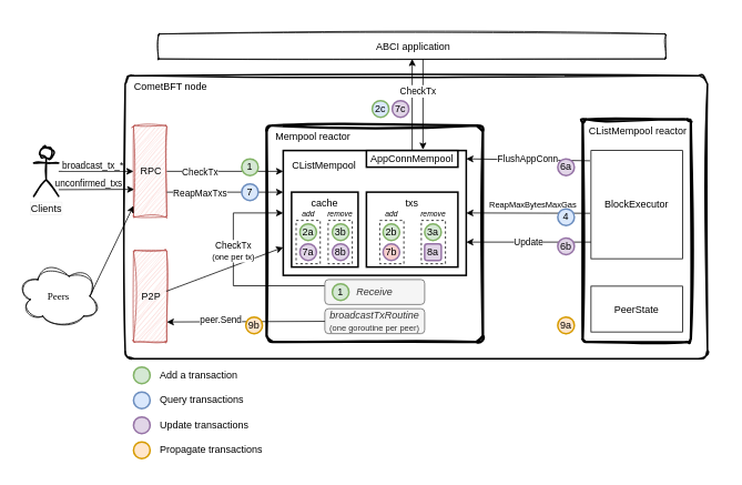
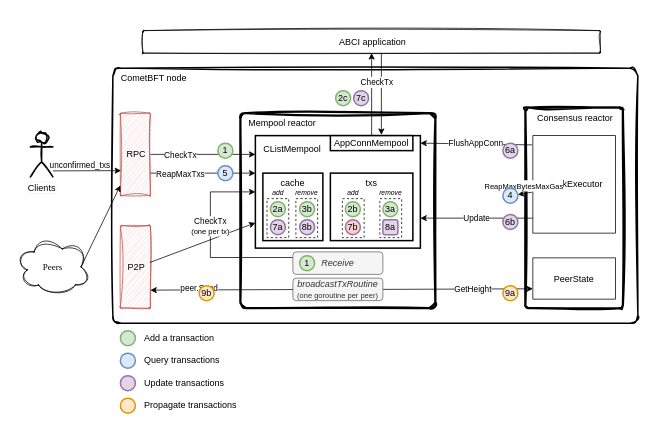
- <mxCell id="21" value="2c" style="ellipse;whiteSpace=wrap;html=1;aspect=fixed;sketch=0;strokeWidth=2;fontSize=12;fillColor=#dae8fc;strokeColor=#82b366;fontStyle=0;fontColor=#000000;" parent="20" vertex="1"><mxGeometry width="20" height="20" as="geometry" /></mxCell>
+ <mxCell id="21" value="2c" style="ellipse;whiteSpace=wrap;html=1;aspect=fixed;sketch=0;strokeWidth=2;fontSize=12;fillColor=#d5e8d4;strokeColor=#82b366;fontStyle=0;fontColor=#000000;" parent="20" vertex="1"><mxGeometry width="20" height="20" as="geometry" /></mxCell>
- <mxCell id="6" value="CListMempool reactor" style="rounded=1;whiteSpace=wrap;html=1;align=center;arcSize=3;verticalAlign=top;spacingLeft=3;fontSize=12;sketch=1;curveFitting=1;jiggle=2;strokeWidth=3;" parent="1" vertex="1"><mxGeometry x="700" y="142.5" width="130" height="267.5" as="geometry" /></mxCell>
+ <mxCell id="6" value="Consensus reactor" style="rounded=1;whiteSpace=wrap;html=1;align=center;arcSize=3;verticalAlign=top;spacingLeft=3;fontSize=12;sketch=1;curveFitting=1;jiggle=2;strokeWidth=3;" parent="1" vertex="1"><mxGeometry x="700" y="142.5" width="130" height="267.5" as="geometry" /></mxCell>
- <mxCell id="14" style="edgeStyle=none;html=1;" parent="1" source="18" target="10" edge="1"><mxGeometry relative="1" as="geometry" /></mxCell>
- <mxCell id="15" value="broadcast_tx_*" style="edgeLabel;html=1;align=center;verticalAlign=middle;resizable=0;points=[];" parent="14" vertex="1" connectable="0"><mxGeometry x="-0.435" y="1" relative="1" as="geometry"><mxPoint x="15" y="-7" as="offset" /></mxGeometry></mxCell>
- <mxCell id="49" value="&lt;font color=&quot;#000000&quot;&gt;7&lt;/font&gt;" style="ellipse;whiteSpace=wrap;html=1;aspect=fixed;sketch=0;strokeWidth=2;fontSize=12;fillColor=#dae8fc;strokeColor=#6c8ebf;fontStyle=0" vertex="1" parent="48"><mxGeometry width="20" height="20" as="geometry" /></mxCell>
+ <mxCell id="49" value="&lt;font color=&quot;#000000&quot;&gt;5&lt;/font&gt;" style="ellipse;whiteSpace=wrap;html=1;aspect=fixed;sketch=0;strokeWidth=2;fontSize=12;fillColor=#dae8fc;strokeColor=#6c8ebf;fontStyle=0" vertex="1" parent="48"><mxGeometry width="20" height="20" as="geometry" /></mxCell>
- <mxCell id="29" value="&lt;font style=&quot;font-size: 10px;&quot;&gt;ReapMaxBytesMaxGas&lt;br&gt;&lt;/font&gt;" style="rounded=0;orthogonalLoop=1;jettySize=auto;html=1;fontSize=12;labelBackgroundColor=default;exitX=-0.011;exitY=0.58;exitDx=0;exitDy=0;exitPerimeter=0;entryX=1;entryY=0.5;entryDx=0;entryDy=0;" parent="1" source="11" edge="1" target="5"><mxGeometry x="-0.075" y="-10" relative="1" as="geometry"><mxPoint as="offset" /><mxPoint x="710" y="283" as="sourcePoint" /><mxPoint x="550" y="255" as="targetPoint" /></mxGeometry></mxCell>
+ <mxCell id="29" value="&lt;font style=&quot;font-size: 10px;&quot;&gt;ReapMaxBytesMaxGas&lt;br&gt;&lt;/font&gt;" style="rounded=0;orthogonalLoop=1;jettySize=auto;html=1;fontSize=12;labelBackgroundColor=default;exitX=-0.011;exitY=0.58;exitDx=0;exitDy=0;exitPerimeter=0;" parent="1" source="11" edge="1" target="36"><mxGeometry x="-0.075" y="-10" relative="1" as="geometry"><mxPoint as="offset" /><mxPoint x="710" y="283" as="sourcePoint" /><mxPoint x="550" y="255" as="targetPoint" /></mxGeometry></mxCell>
+ <mxCell id="23" style="rounded=0;orthogonalLoop=1;jettySize=auto;html=1;exitX=1;exitY=0.5;exitDx=0;exitDy=0;entryX=0;entryY=0.75;entryDx=0;entryDy=0;" parent="1" source="25" target="28" edge="1"><mxGeometry relative="1" as="geometry" /></mxCell>
+ <mxCell id="24" value="GetHeight" style="edgeLabel;html=1;align=center;verticalAlign=middle;resizable=0;points=[];" parent="23" vertex="1" connectable="0"><mxGeometry x="0.122" y="1" relative="1" as="geometry"><mxPoint x="8" y="1" as="offset" /></mxGeometry></mxCell>
- <mxCell id="33" value="9b" style="ellipse;whiteSpace=wrap;html=1;aspect=fixed;sketch=0;strokeWidth=2;fontSize=12;fillColor=#ffe6cc;strokeColor=#d79b00;fontStyle=0;fontColor=#000000;" parent="1" vertex="1"><mxGeometry x="295" y="380" width="20" height="20" as="geometry" /></mxCell>
+ <mxCell id="33" value="9b" style="ellipse;whiteSpace=wrap;html=1;aspect=fixed;sketch=0;strokeWidth=2;fontSize=12;fillColor=#ffe6cc;strokeColor=#d79b00;fontStyle=0;fontColor=#000000;" parent="1" vertex="1"><mxGeometry x="265" y="380" width="20" height="20" as="geometry" /></mxCell>
